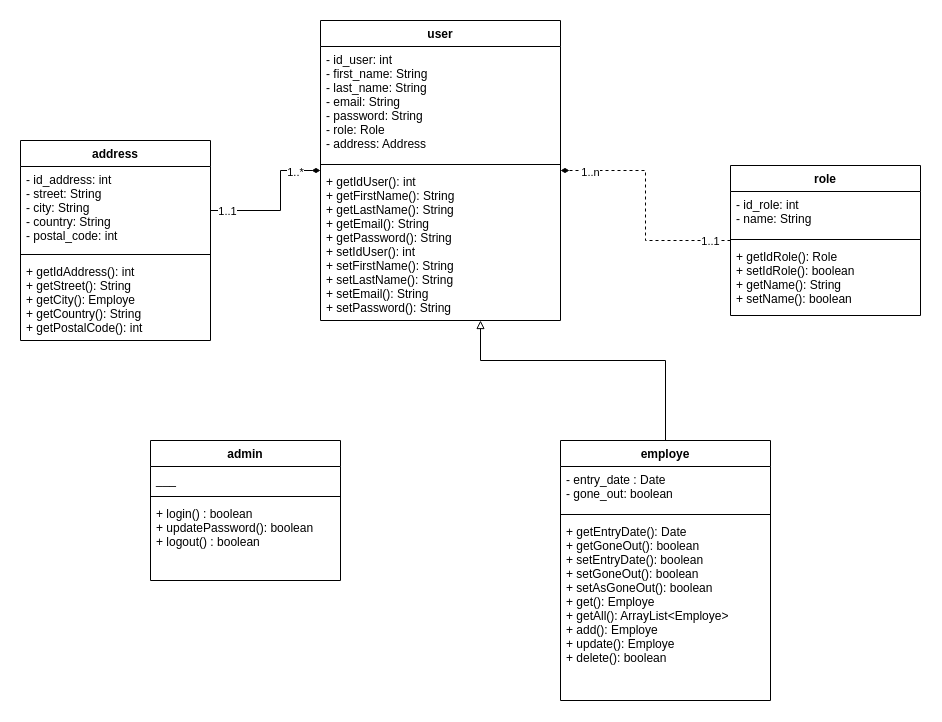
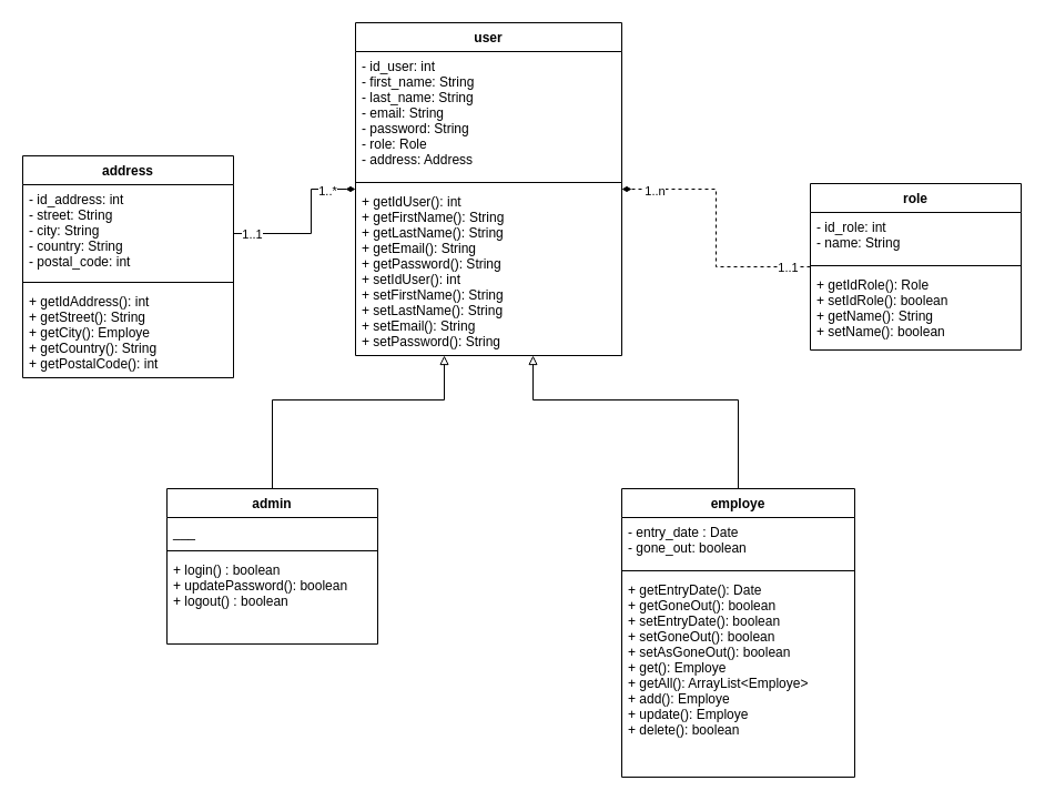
+ <mxCell id="11" style="edgeStyle=orthogonalEdgeStyle;rounded=0;orthogonalLoop=1;jettySize=auto;html=1;endArrow=block;endFill=0;" parent="1" source="12" target="7" edge="1"><mxGeometry relative="1" as="geometry"><Array as="points"><mxPoint x="245" y="360" /><mxPoint x="400" y="360" /></Array></mxGeometry></mxCell>
